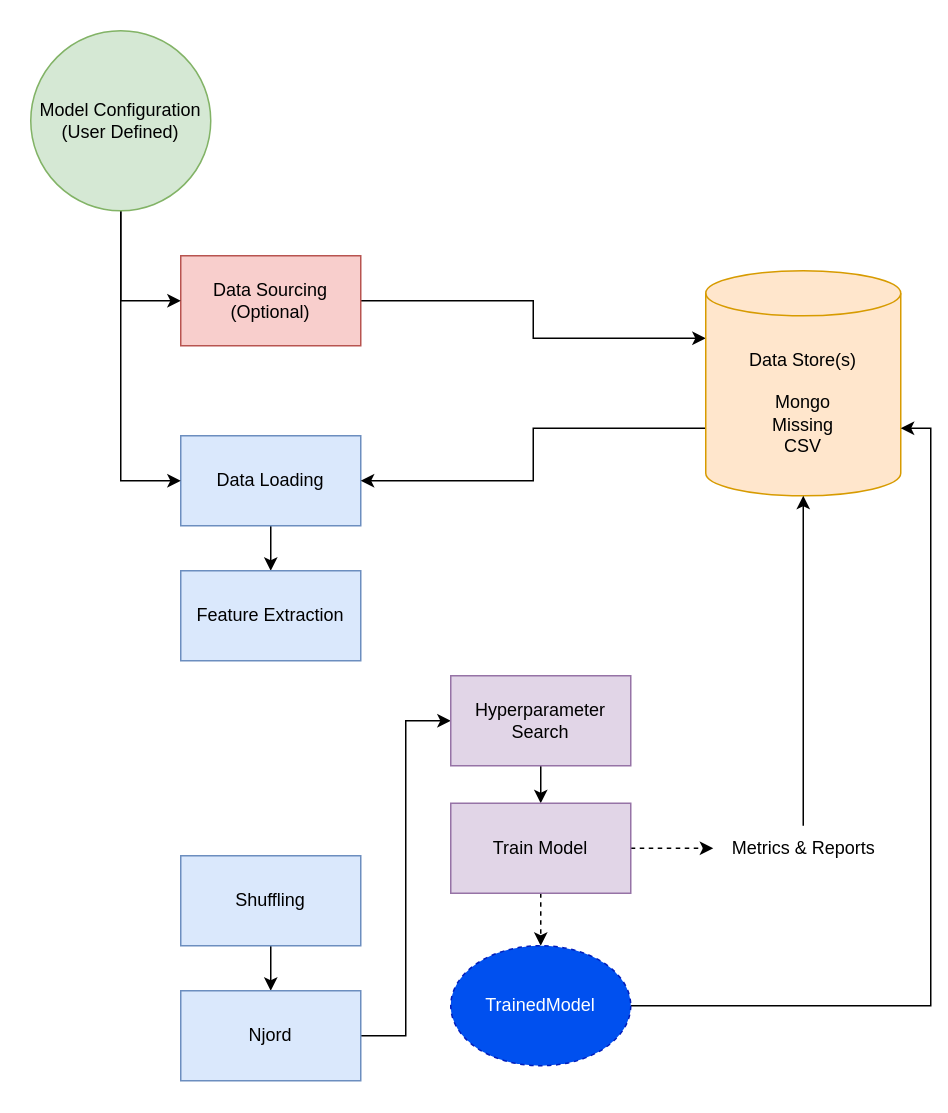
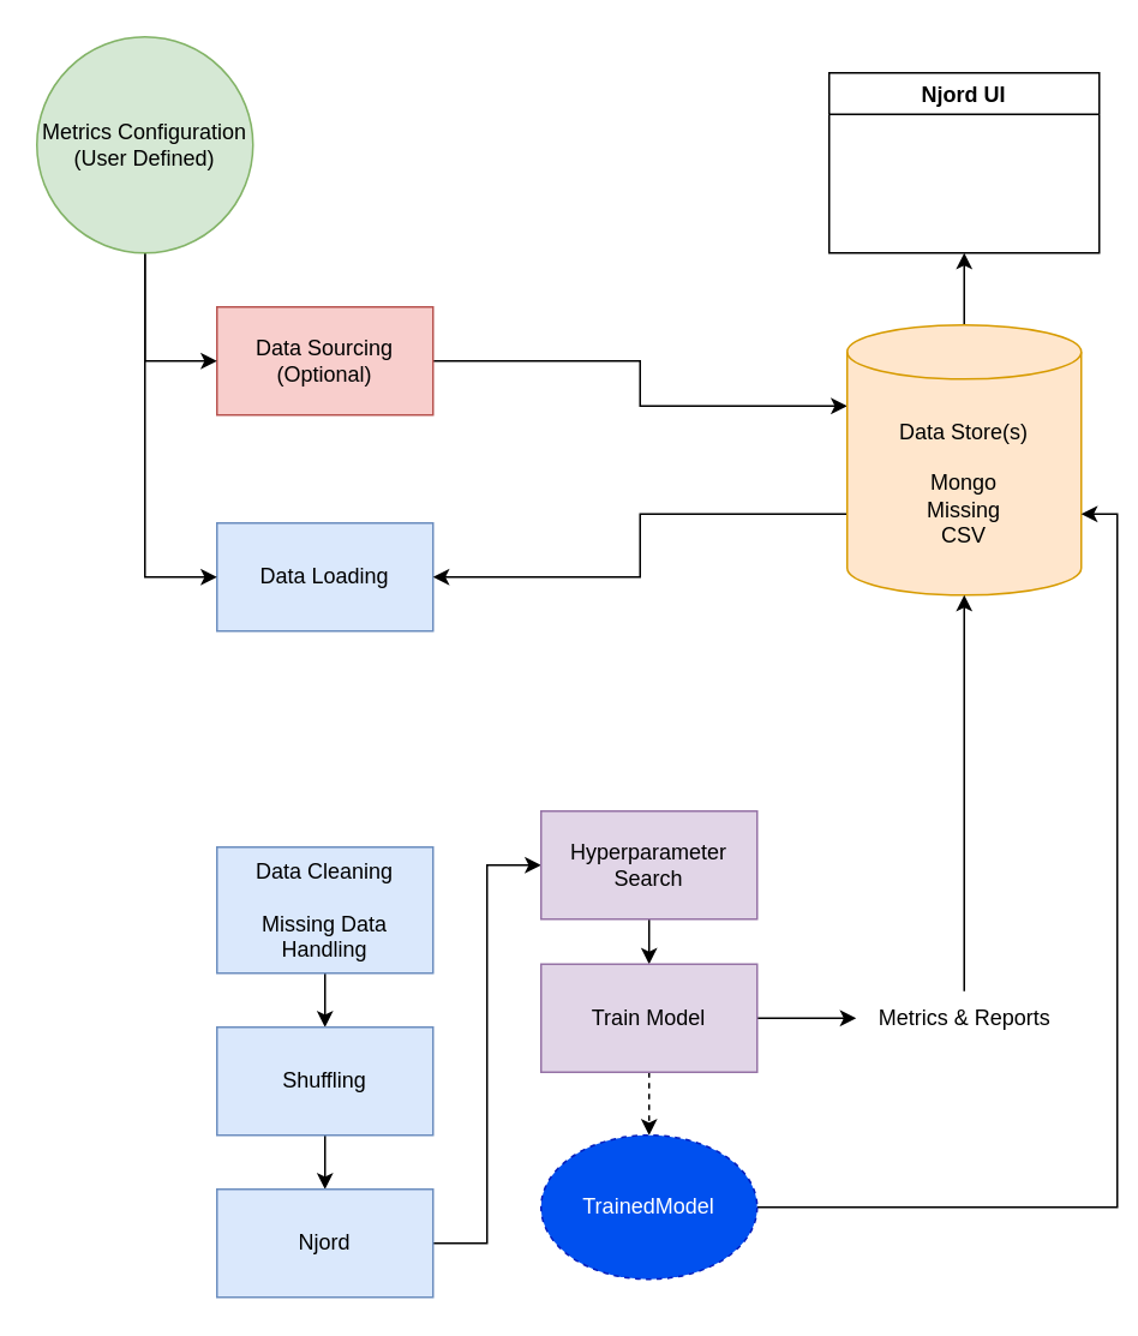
- <mxCell id="11" value="&lt;div&gt;Model Configuration&lt;/div&gt;&lt;div&gt;(User Defined)&lt;/div&gt;" style="ellipse;whiteSpace=wrap;html=1;aspect=fixed;fillColor=#d5e8d4;strokeColor=#82b366;" vertex="1" parent="1"><mxGeometry x="20" y="20" width="120" height="120" as="geometry" /></mxCell>
+ <mxCell id="11" value="&lt;div&gt;Metrics Configuration&lt;/div&gt;&lt;div&gt;(User Defined)&lt;/div&gt;" style="ellipse;whiteSpace=wrap;html=1;aspect=fixed;fillColor=#d5e8d4;strokeColor=#82b366;" vertex="1" parent="1"><mxGeometry x="20" y="20" width="120" height="120" as="geometry" /></mxCell>
+ <mxCell id="28" value="Njord UI" style="swimlane;" vertex="1" parent="1"><mxGeometry x="460" y="40" width="150" height="100" as="geometry" /></mxCell>
+ <mxCell id="7" style="edgeStyle=orthogonalEdgeStyle;rounded=0;orthogonalLoop=1;jettySize=auto;html=1;entryX=0.5;entryY=1;entryDx=0;entryDy=0;" edge="1" parent="1" source="8" target="28"><mxGeometry relative="1" as="geometry" /></mxCell>
- <mxCell id="4" style="edgeStyle=orthogonalEdgeStyle;rounded=0;orthogonalLoop=1;jettySize=auto;html=1;entryX=0.5;entryY=0;entryDx=0;entryDy=0;" edge="1" parent="1" source="5" target="12"><mxGeometry relative="1" as="geometry" /></mxCell>
- <mxCell id="12" value="&lt;div&gt;Feature Extraction&lt;/div&gt;" style="rounded=0;whiteSpace=wrap;html=1;fillColor=#dae8fc;strokeColor=#6c8ebf;" vertex="1" parent="1"><mxGeometry x="120" y="380" width="120" height="60" as="geometry" /></mxCell>
+ <mxCell id="14" value="&lt;div&gt;Data Cleaning&lt;/div&gt;&lt;div&gt;&lt;br&gt;&lt;/div&gt;&lt;div&gt;Missing Data Handling&lt;br&gt;&lt;/div&gt;" style="rounded=0;whiteSpace=wrap;html=1;fillColor=#dae8fc;strokeColor=#6c8ebf;" vertex="1" parent="1"><mxGeometry x="120" y="470" width="120" height="70" as="geometry" /></mxCell>
+ <mxCell id="13" style="edgeStyle=orthogonalEdgeStyle;rounded=0;orthogonalLoop=1;jettySize=auto;html=1;exitX=0.5;exitY=1;exitDx=0;exitDy=0;entryX=0.5;entryY=0;entryDx=0;entryDy=0;" edge="1" parent="1" source="14" target="16"><mxGeometry relative="1" as="geometry" /></mxCell>
- <mxCell id="22" style="edgeStyle=orthogonalEdgeStyle;rounded=0;orthogonalLoop=1;jettySize=auto;html=1;exitX=1;exitY=0.5;exitDx=0;exitDy=0;dashed=1;" edge="1" parent="1" source="23" target="25"><mxGeometry relative="1" as="geometry" /></mxCell>
+ <mxCell id="22" style="edgeStyle=orthogonalEdgeStyle;rounded=0;orthogonalLoop=1;jettySize=auto;html=1;exitX=1;exitY=0.5;exitDx=0;exitDy=0;" edge="1" parent="1" source="23" target="25"><mxGeometry relative="1" as="geometry" /></mxCell>
